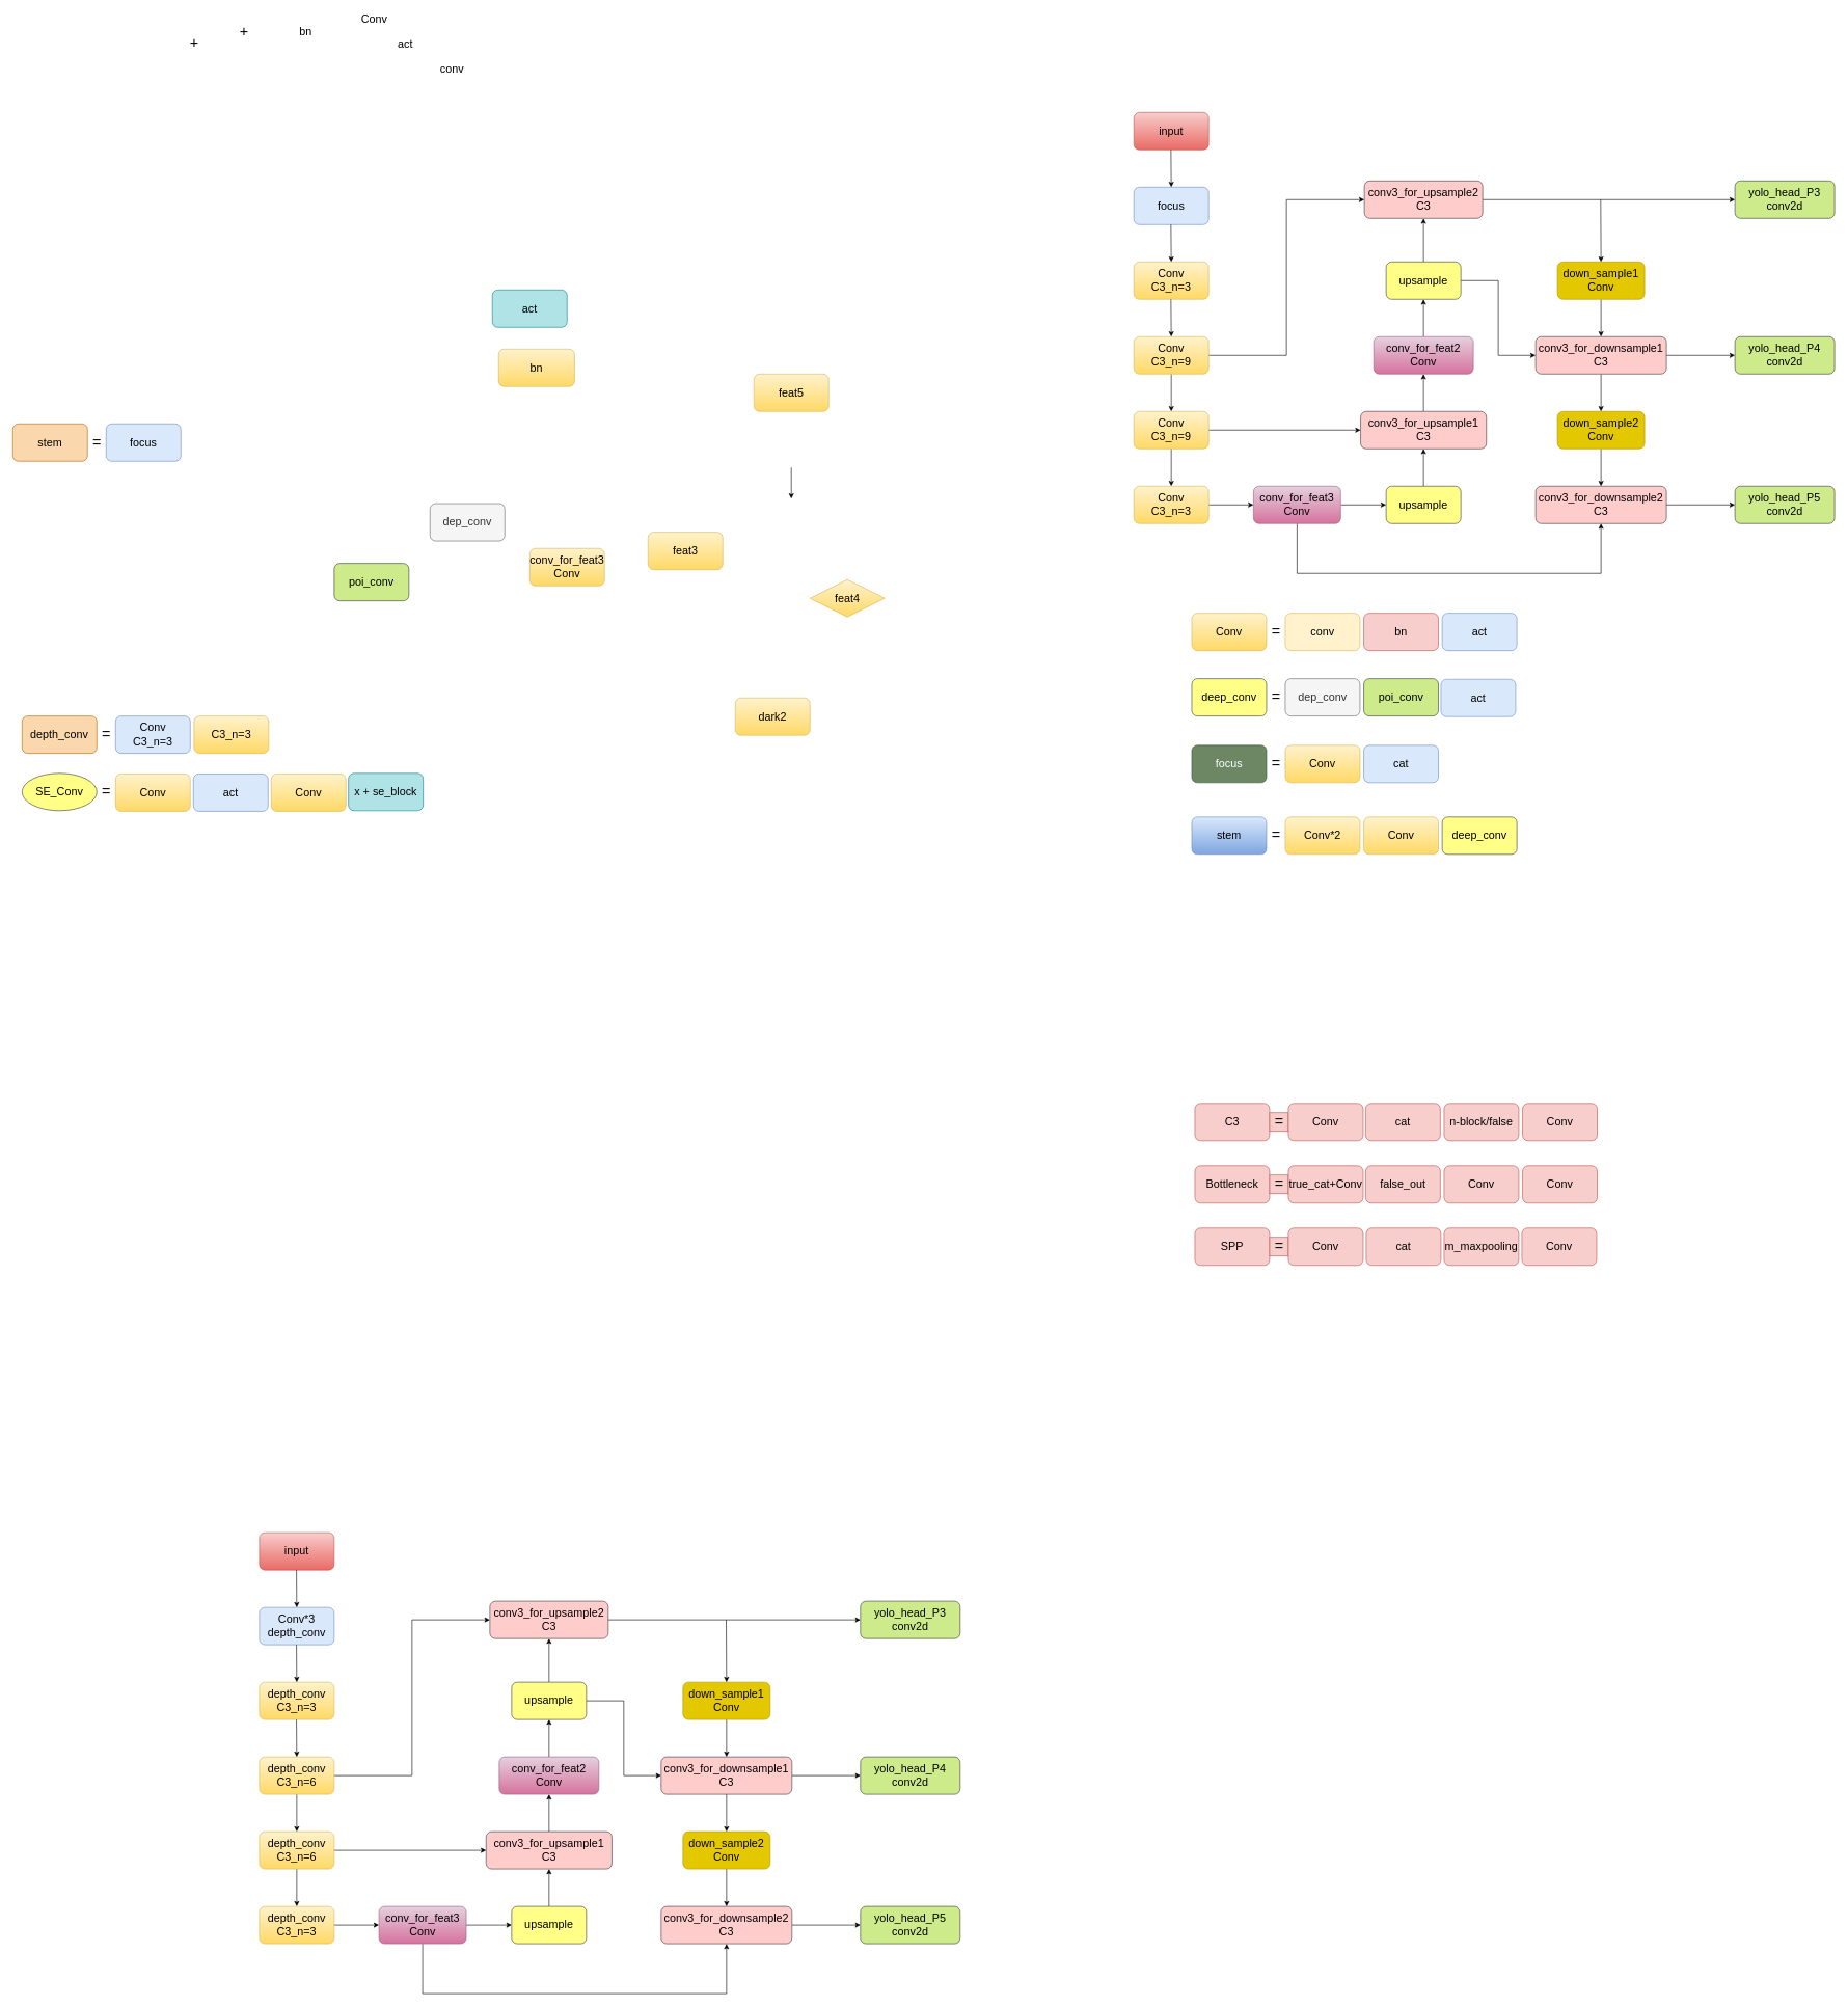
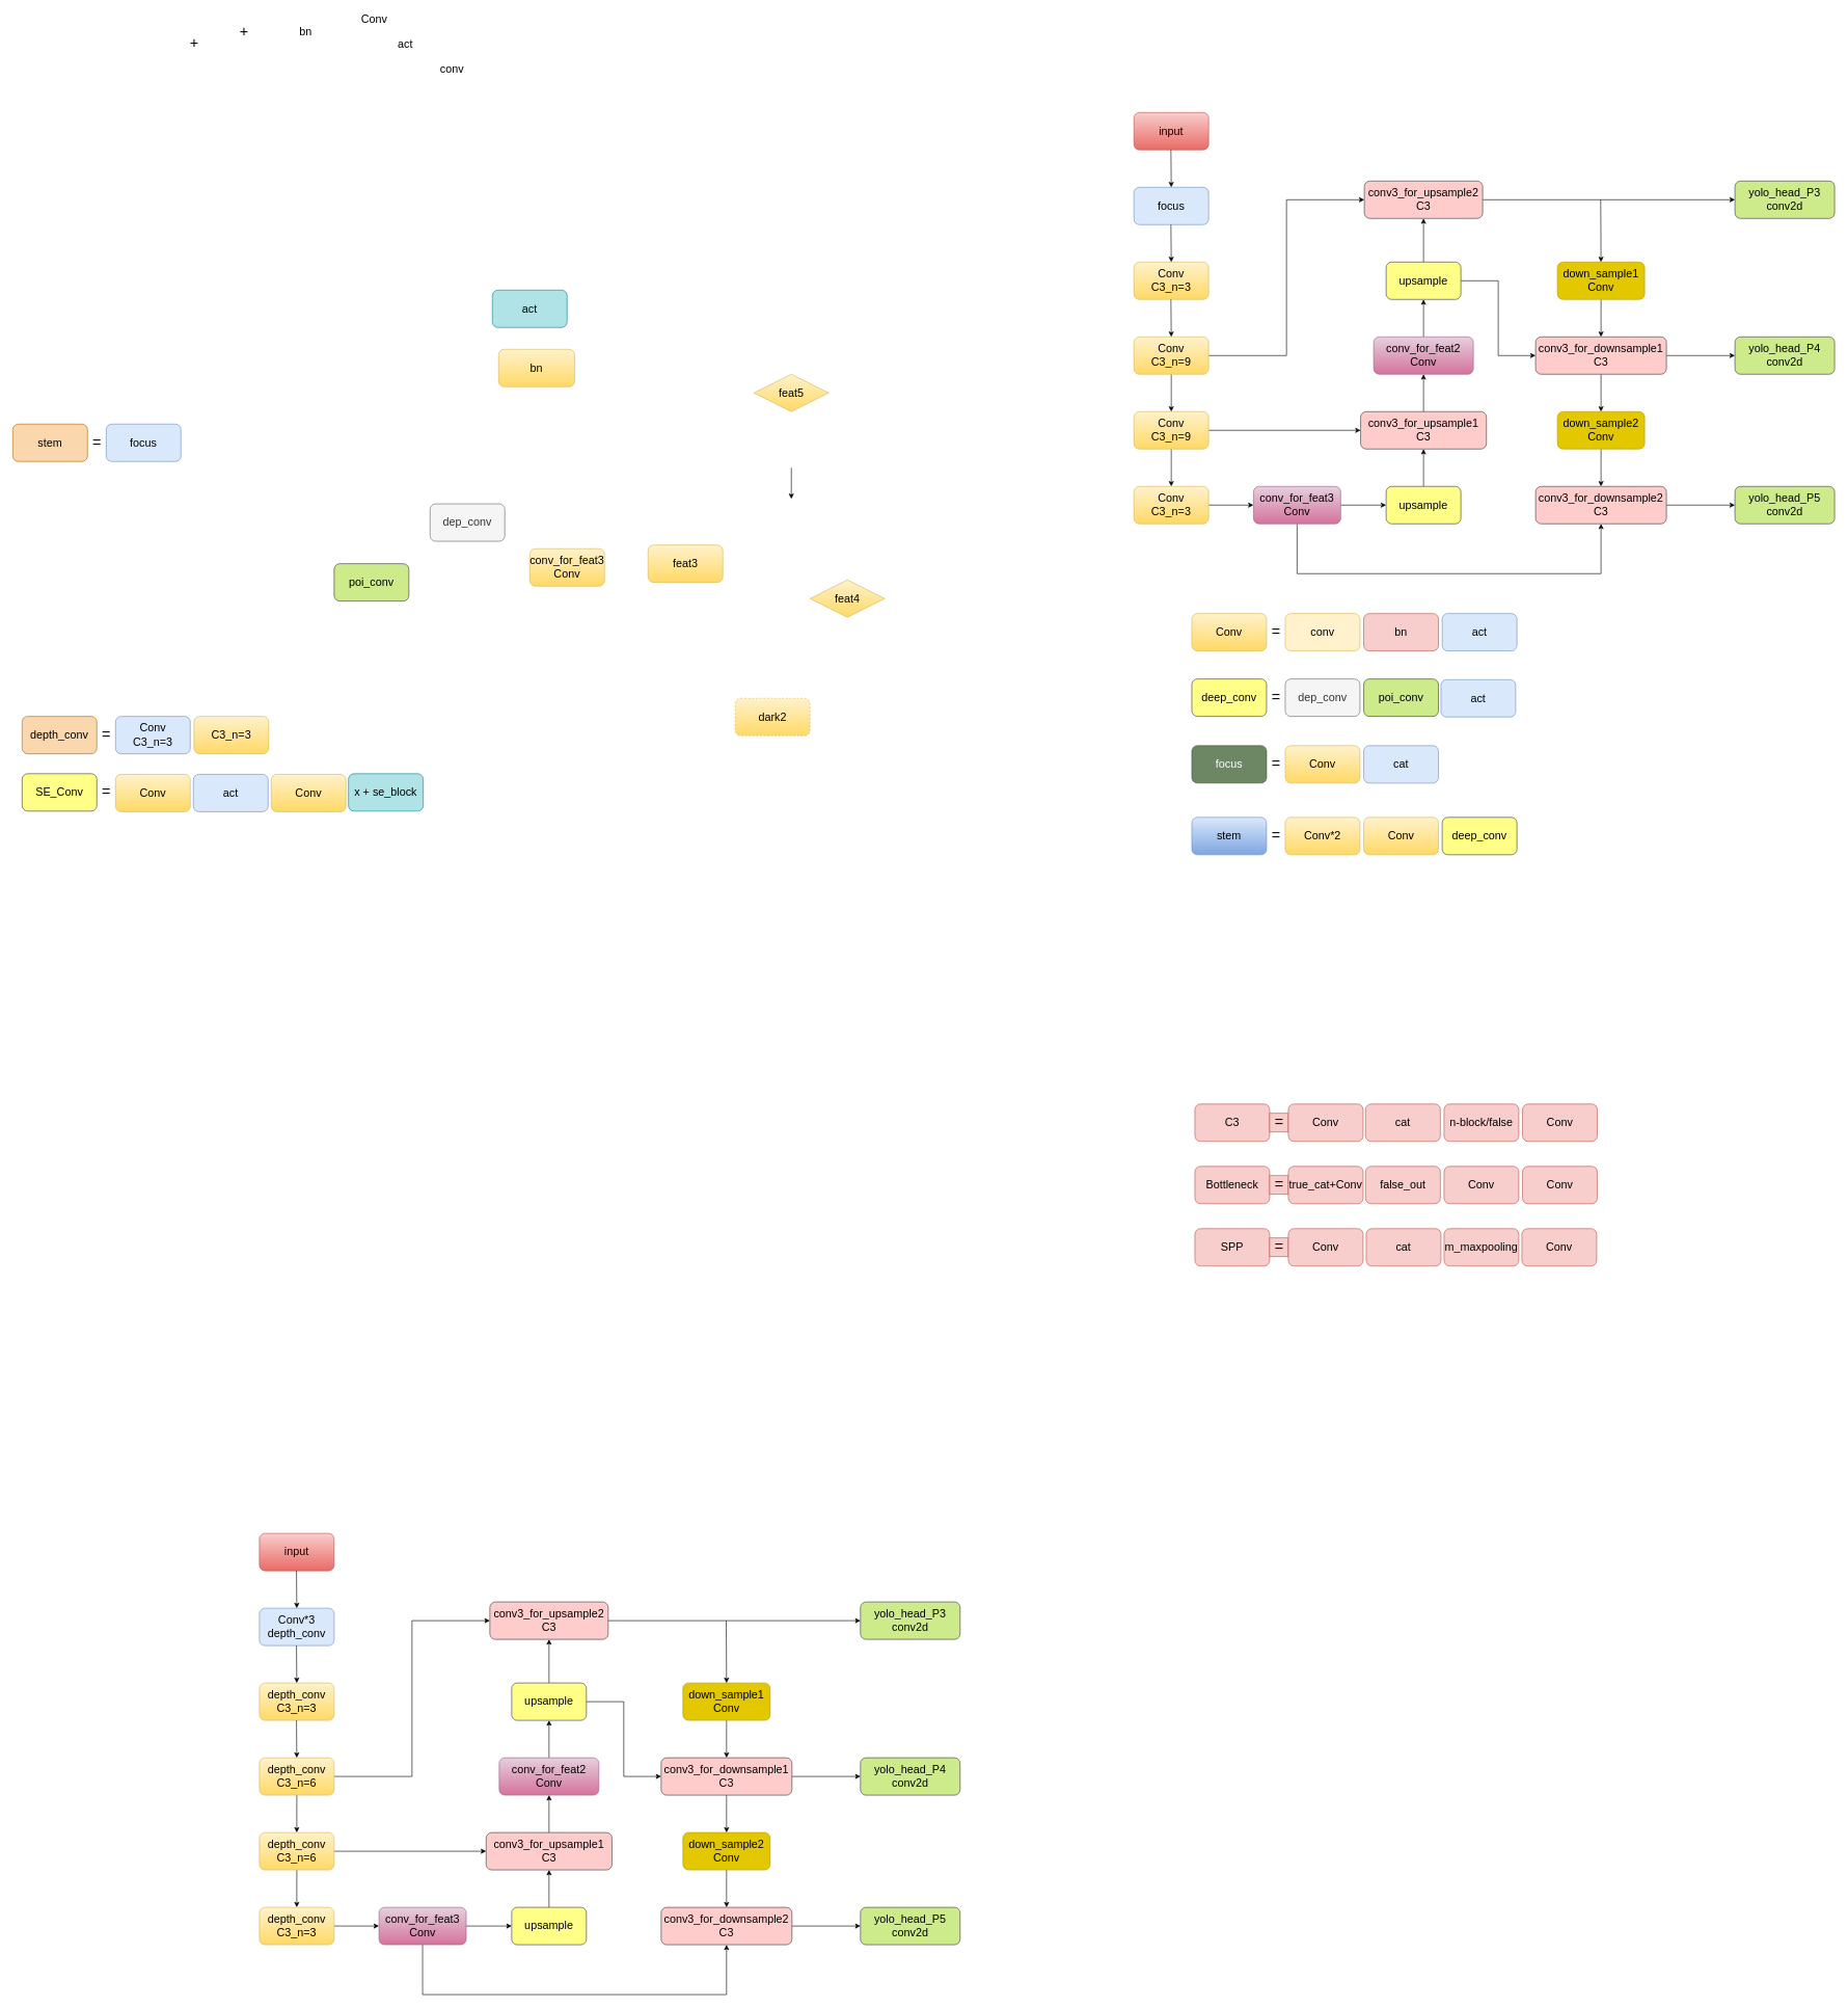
- <mxCell id="72" value="feat5" style="rounded=1;whiteSpace=wrap;html=1;fontSize=18;fillColor=#fff2cc;strokeColor=#d6b656;gradientColor=#ffd966;" parent="1" vertex="1"><mxGeometry x="1210" y="600" width="120" height="60" as="geometry" /></mxCell>
+ <mxCell id="72" value="feat5" style="rhombus;whiteSpace=wrap;html=1;fontSize=18;fillColor=#fff2cc;strokeColor=#d6b656;gradientColor=#ffd966;" parent="1" vertex="1"><mxGeometry x="1210" y="600" width="120" height="60" as="geometry" /></mxCell>
- <mxCell id="56" value="feat3" style="rounded=1;whiteSpace=wrap;html=1;fontSize=18;fillColor=#fff2cc;strokeColor=#d6b656;gradientColor=#ffd966;" parent="1" vertex="1"><mxGeometry x="1040" y="854" width="120" height="60" as="geometry" /></mxCell>
+ <mxCell id="56" value="feat3" style="rounded=1;whiteSpace=wrap;html=1;fontSize=18;fillColor=#fff2cc;strokeColor=#d6b656;gradientColor=#ffd966;" parent="1" vertex="1"><mxGeometry x="1040" y="874" width="120" height="60" as="geometry" /></mxCell>
- <mxCell id="82" value="dark2" style="rounded=1;whiteSpace=wrap;html=1;fontSize=18;fillColor=#fff2cc;strokeColor=#d6b656;gradientColor=#ffd966;" parent="1" vertex="1"><mxGeometry x="1180" y="1120" width="120" height="60" as="geometry" /></mxCell>
+ <mxCell id="82" value="dark2" style="rounded=1;whiteSpace=wrap;html=1;fontSize=18;fillColor=#fff2cc;strokeColor=#d6b656;gradientColor=#ffd966;dashed=1;" parent="1" vertex="1"><mxGeometry x="1180" y="1120" width="120" height="60" as="geometry" /></mxCell>
- <mxCell id="155" value="&lt;font style=&quot;font-size: 18px&quot;&gt;&lt;span style=&quot;font-family: &amp;#34;helvetica&amp;#34;&quot;&gt;SE_Conv&lt;/span&gt;&lt;br&gt;&lt;/font&gt;" style="ellipse;whiteSpace=wrap;html=1;fillColor=#ffff88;strokeColor=#36393d;" vertex="1" parent="1"><mxGeometry x="35" y="1241" width="120" height="60" as="geometry" /></mxCell>
+ <mxCell id="155" value="&lt;font style=&quot;font-size: 18px&quot;&gt;&lt;span style=&quot;font-family: &amp;#34;helvetica&amp;#34;&quot;&gt;SE_Conv&lt;/span&gt;&lt;br&gt;&lt;/font&gt;" style="rounded=1;whiteSpace=wrap;html=1;fillColor=#ffff88;strokeColor=#36393d;" vertex="1" parent="1"><mxGeometry x="35" y="1241" width="120" height="60" as="geometry" /></mxCell>
